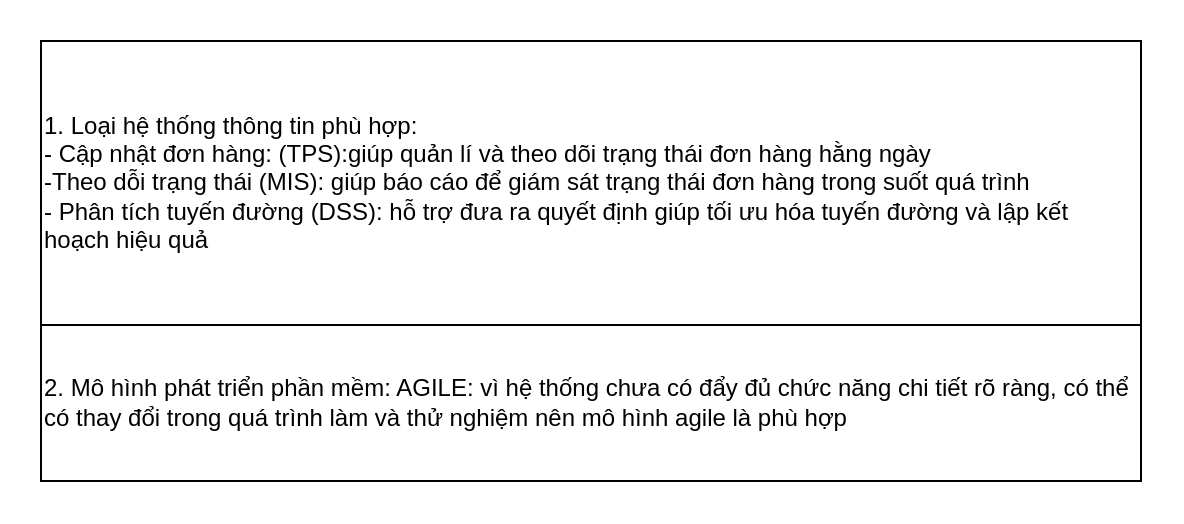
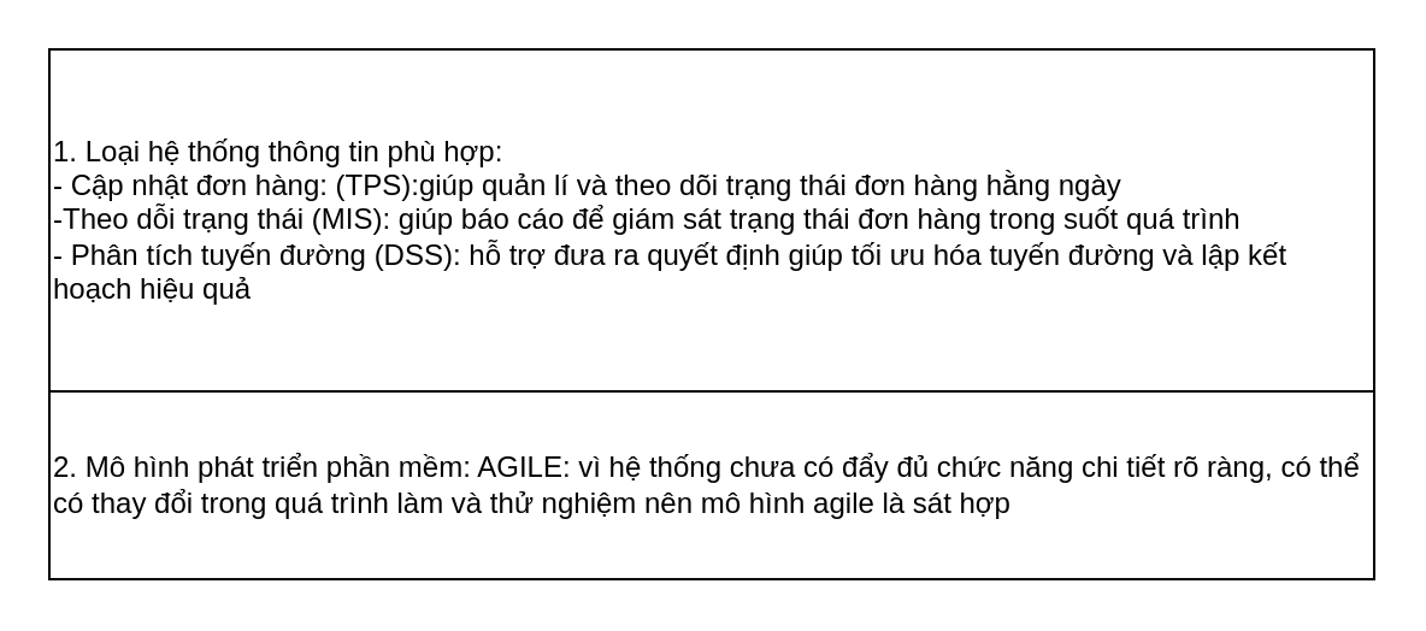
- <mxCell id="6" value="2. Mô hình phát triển phần mềm: AGILE: vì hệ thống chưa có đẩy đủ chức năng chi tiết rõ ràng, có thể có thay đổi trong quá trình làm và thử nghiệm nên mô hình agile là phù hợp" style="shape=partialRectangle;html=1;whiteSpace=wrap;connectable=0;strokeColor=inherit;overflow=hidden;fillColor=none;top=0;left=0;bottom=0;right=0;pointerEvents=1;align=left;" vertex="1" parent="5"><mxGeometry width="550" height="78" as="geometry"><mxRectangle width="550" height="78" as="alternateBounds" /></mxGeometry></mxCell>
+ <mxCell id="6" value="2. Mô hình phát triển phần mềm: AGILE: vì hệ thống chưa có đẩy đủ chức năng chi tiết rõ ràng, có thể có thay đổi trong quá trình làm và thử nghiệm nên mô hình agile là sát hợp" style="shape=partialRectangle;html=1;whiteSpace=wrap;connectable=0;strokeColor=inherit;overflow=hidden;fillColor=none;top=0;left=0;bottom=0;right=0;pointerEvents=1;align=left;" vertex="1" parent="5"><mxGeometry width="550" height="78" as="geometry"><mxRectangle width="550" height="78" as="alternateBounds" /></mxGeometry></mxCell>
